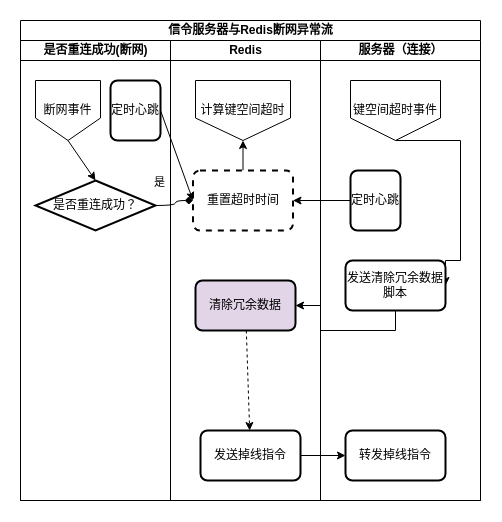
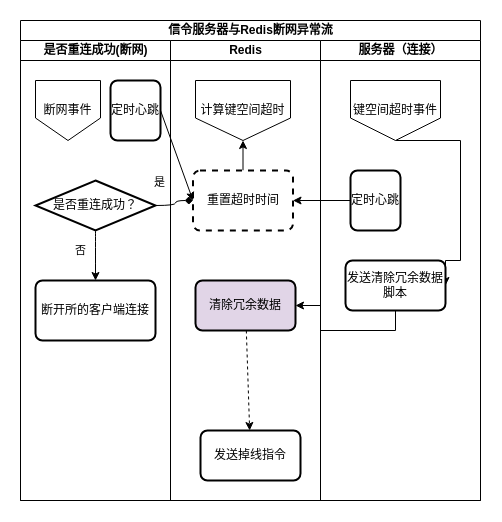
- <mxCell id="4" style="rounded=0;jumpStyle=none;orthogonalLoop=1;jettySize=auto;html=1;exitX=0.5;exitY=1;exitDx=0;exitDy=0;entryX=0.5;entryY=0;entryDx=0;entryDy=0;entryPerimeter=0;shadow=0;strokeColor=#000000;" edge="1" parent="3" source="5" target="7"><mxGeometry relative="1" as="geometry" /></mxCell>
+ <mxCell id="6" value="否" style="edgeStyle=orthogonalEdgeStyle;rounded=0;jumpStyle=none;orthogonalLoop=1;jettySize=auto;html=1;shadow=0;strokeColor=#000000;entryX=0.5;entryY=0;entryDx=0;entryDy=0;curved=1;" edge="1" parent="3" source="7" target="8"><mxGeometry x="-0.2" y="-15" relative="1" as="geometry"><mxPoint x="70" y="280" as="targetPoint" /><mxPoint as="offset" /></mxGeometry></mxCell>
+ <mxCell id="8" value="断开所的客户端连接" style="rounded=1;whiteSpace=wrap;html=1;absoluteArcSize=1;arcSize=14;strokeWidth=2;" vertex="1" parent="3"><mxGeometry x="15" y="240" width="120" height="60" as="geometry" /></mxCell>
- <mxCell id="20" value="" style="edgeStyle=none;rounded=0;jumpStyle=none;orthogonalLoop=1;jettySize=auto;html=1;shadow=0;strokeColor=#000000;" edge="1" parent="2" source="16" target="25"><mxGeometry relative="1" as="geometry" /></mxCell>
- <mxCell id="25" value="转发掉线指令" style="rounded=1;whiteSpace=wrap;html=1;absoluteArcSize=1;arcSize=14;strokeWidth=2;" vertex="1" parent="21"><mxGeometry x="25" y="390" width="100" height="50" as="geometry" /></mxCell>
